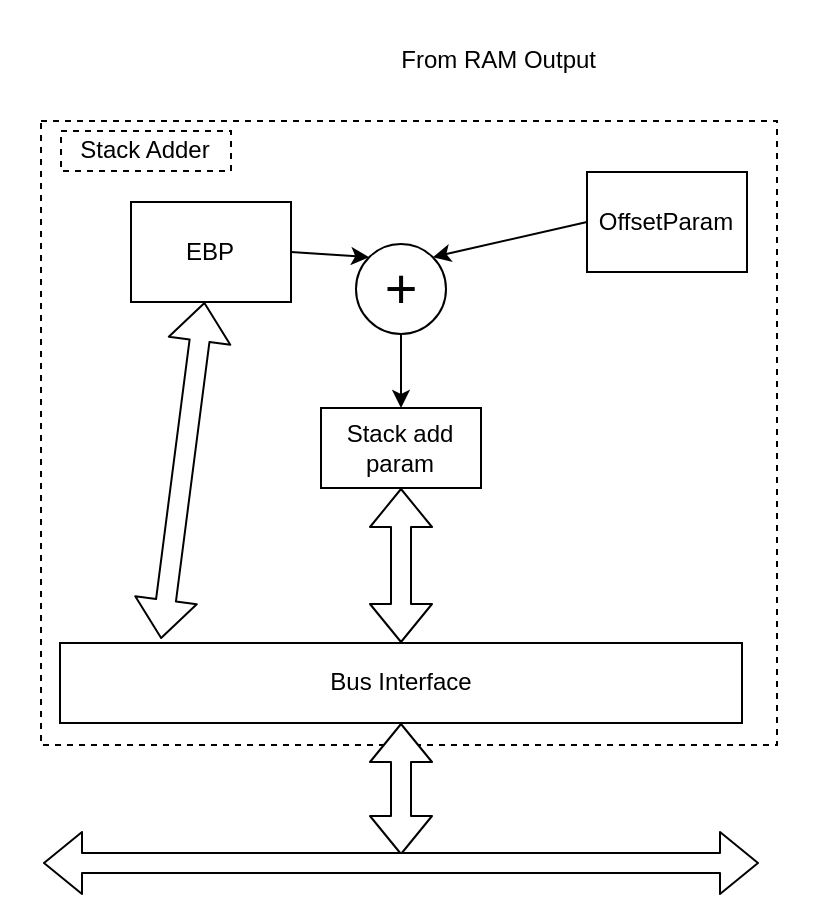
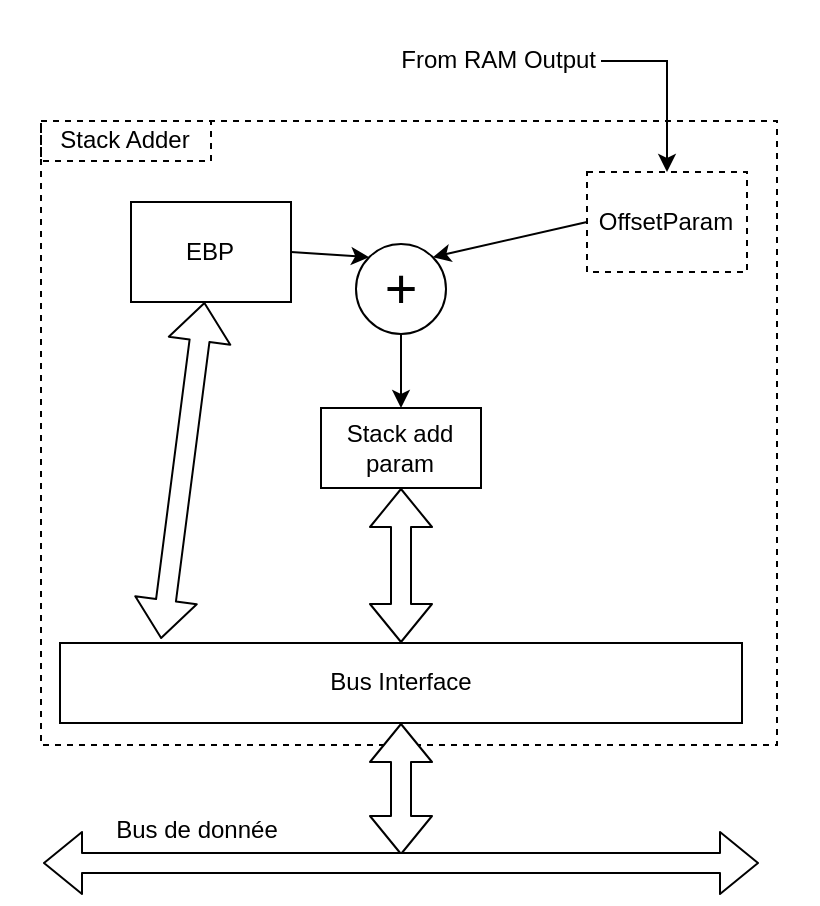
+ <mxCell id="17" value="" style="endArrow=none;startArrow=classic;html=1;rounded=0;endFill=0;" edge="1" parent="1" source="12" target="18"><mxGeometry width="50" height="50" relative="1" as="geometry"><mxPoint x="303" y="48" as="sourcePoint" /><mxPoint x="295" y="27" as="targetPoint" /><Array as="points"><mxPoint x="333" y="30" /></Array></mxGeometry></mxCell>
- <mxCell id="3" value="Stack Adder" style="text;html=1;strokeColor=#000000;fillColor=none;align=center;verticalAlign=middle;whiteSpace=wrap;rounded=0;dashed=1;" parent="1" vertex="1"><mxGeometry x="30" y="65" width="85" height="20" as="geometry" /></mxCell>
+ <mxCell id="3" value="Stack Adder" style="text;html=1;strokeColor=#000000;fillColor=none;align=center;verticalAlign=middle;whiteSpace=wrap;rounded=0;dashed=1;" parent="1" vertex="1"><mxGeometry x="20" y="60" width="85" height="20" as="geometry" /></mxCell>
- <mxCell id="12" value="OffsetParam&lt;br&gt;" style="rounded=0;whiteSpace=wrap;html=1;" vertex="1" parent="1"><mxGeometry x="293" y="85.5" width="80" height="50" as="geometry" /></mxCell>
+ <mxCell id="12" value="OffsetParam&lt;br&gt;" style="rounded=0;whiteSpace=wrap;html=1;dashed=1;" vertex="1" parent="1"><mxGeometry x="293" y="85.5" width="80" height="50" as="geometry" /></mxCell>
+ <mxCell id="7" value="Bus de donnée" style="text;html=1;strokeColor=none;fillColor=none;align=center;verticalAlign=middle;whiteSpace=wrap;rounded=0;" parent="1" vertex="1"><mxGeometry x="49" y="405" width="99" height="20" as="geometry" /></mxCell>
